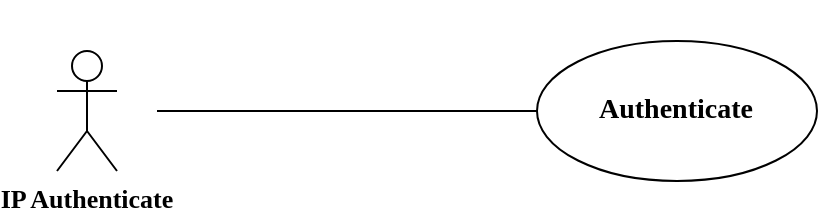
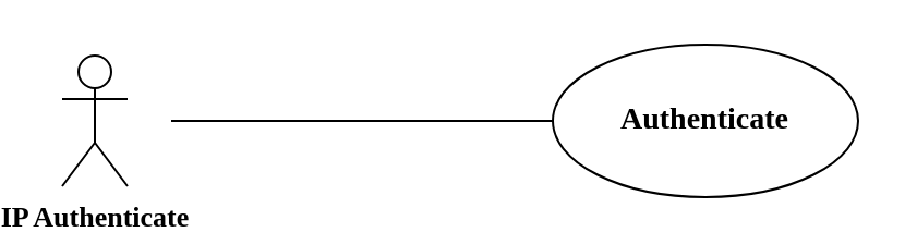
- <mxCell id="3" value="&lt;font face=&quot;Old Standard TT&quot;&gt;&lt;span style=&quot;font-size: 14px&quot;&gt;&lt;b&gt;Authenticate&lt;/b&gt;&lt;/span&gt;&lt;/font&gt;" style="ellipse;whiteSpace=wrap;html=1;fillColor=none;" parent="1" vertex="1"><mxGeometry x="260" y="20" width="140" height="70" as="geometry" /></mxCell>
+ <mxCell id="3" value="&lt;font face=&quot;Old Standard TT&quot;&gt;&lt;span style=&quot;font-size: 14px&quot;&gt;&lt;b&gt;Authenticate&lt;/b&gt;&lt;/span&gt;&lt;/font&gt;" style="ellipse;whiteSpace=wrap;html=1;fillColor=none;" parent="1" vertex="1"><mxGeometry x="245" y="20" width="140" height="70" as="geometry" /></mxCell>
